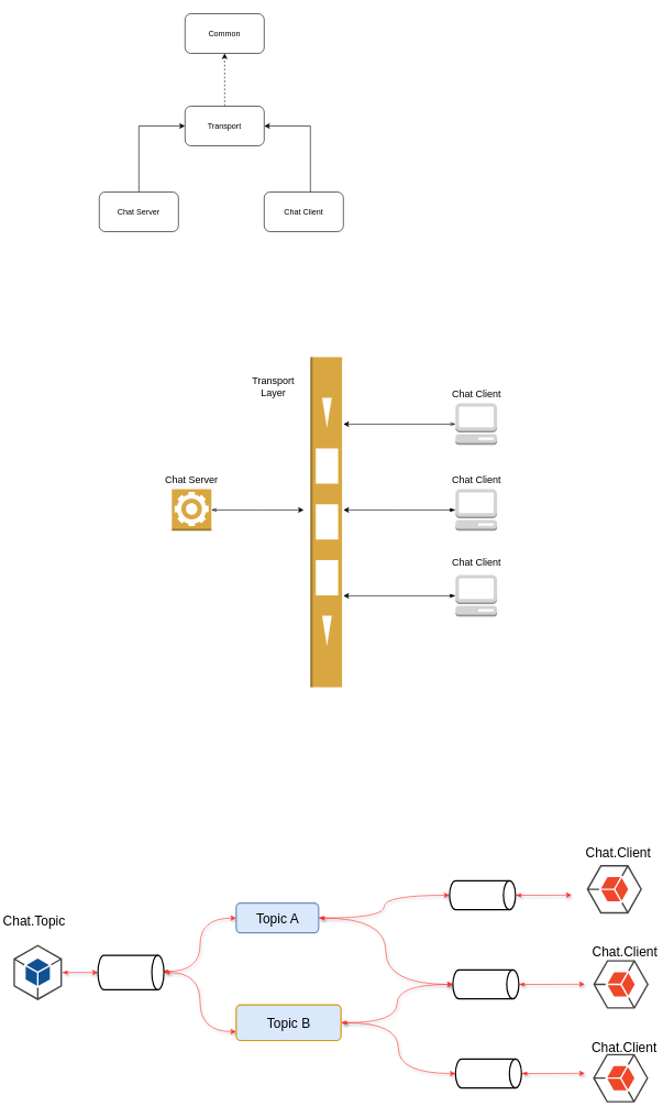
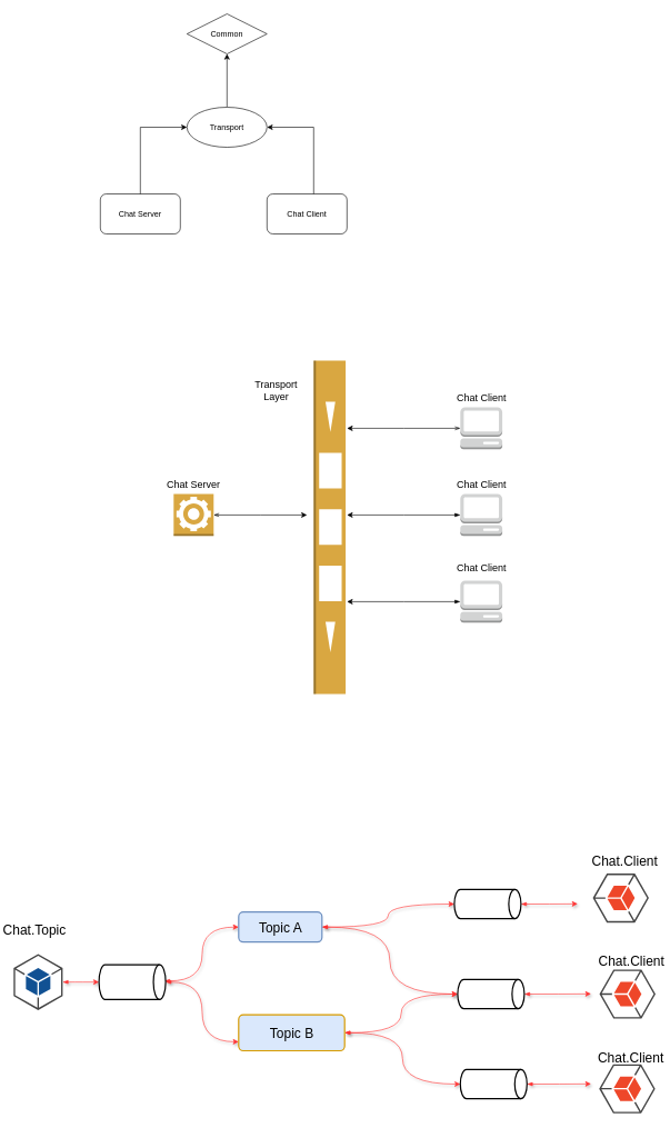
- <mxCell id="2" value="Common" style="rounded=1;whiteSpace=wrap;html=1;" vertex="1" parent="1"><mxGeometry x="280" y="20" width="120" height="60" as="geometry" /></mxCell>
+ <mxCell id="2" value="Common" style="rhombus;whiteSpace=wrap;html=1;" vertex="1" parent="1"><mxGeometry x="280" y="20" width="120" height="60" as="geometry" /></mxCell>
- <mxCell id="4" style="edgeStyle=orthogonalEdgeStyle;rounded=0;orthogonalLoop=1;jettySize=auto;html=1;entryX=0.5;entryY=1;entryDx=0;entryDy=0;dashed=1;" edge="1" parent="1" source="5" target="2"><mxGeometry relative="1" as="geometry" /></mxCell>
+ <mxCell id="4" style="edgeStyle=orthogonalEdgeStyle;rounded=0;orthogonalLoop=1;jettySize=auto;html=1;entryX=0.5;entryY=1;entryDx=0;entryDy=0;" edge="1" parent="1" source="5" target="2"><mxGeometry relative="1" as="geometry" /></mxCell>
- <mxCell id="5" value="Transport" style="rounded=1;whiteSpace=wrap;html=1;" vertex="1" parent="1"><mxGeometry x="280" y="160" width="120" height="60" as="geometry" /></mxCell>
+ <mxCell id="5" value="Transport" style="ellipse;whiteSpace=wrap;html=1;" vertex="1" parent="1"><mxGeometry x="280" y="160" width="120" height="60" as="geometry" /></mxCell>
